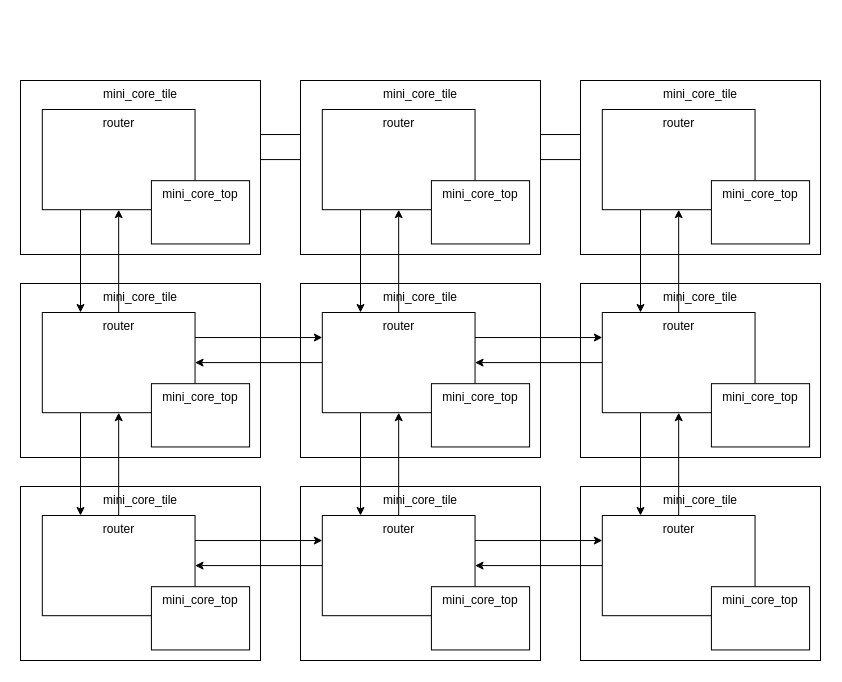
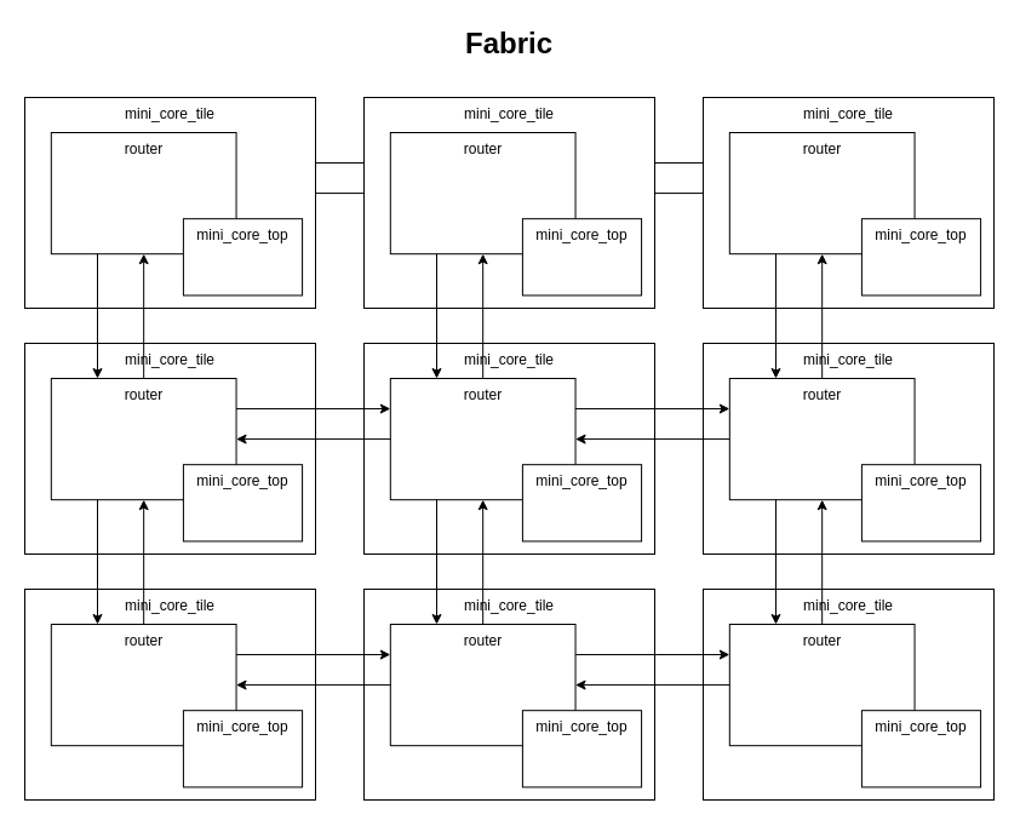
+ <mxCell id="2" value="&lt;h1&gt;Fabric&lt;/h1&gt;" style="text;html=1;strokeColor=none;fillColor=none;spacing=5;spacingTop=-20;whiteSpace=wrap;overflow=hidden;rounded=0;align=center;verticalAlign=middle;horizontal=1;" parent="1" vertex="1"><mxGeometry x="325" y="20" width="190" height="40" as="geometry" /></mxCell>
